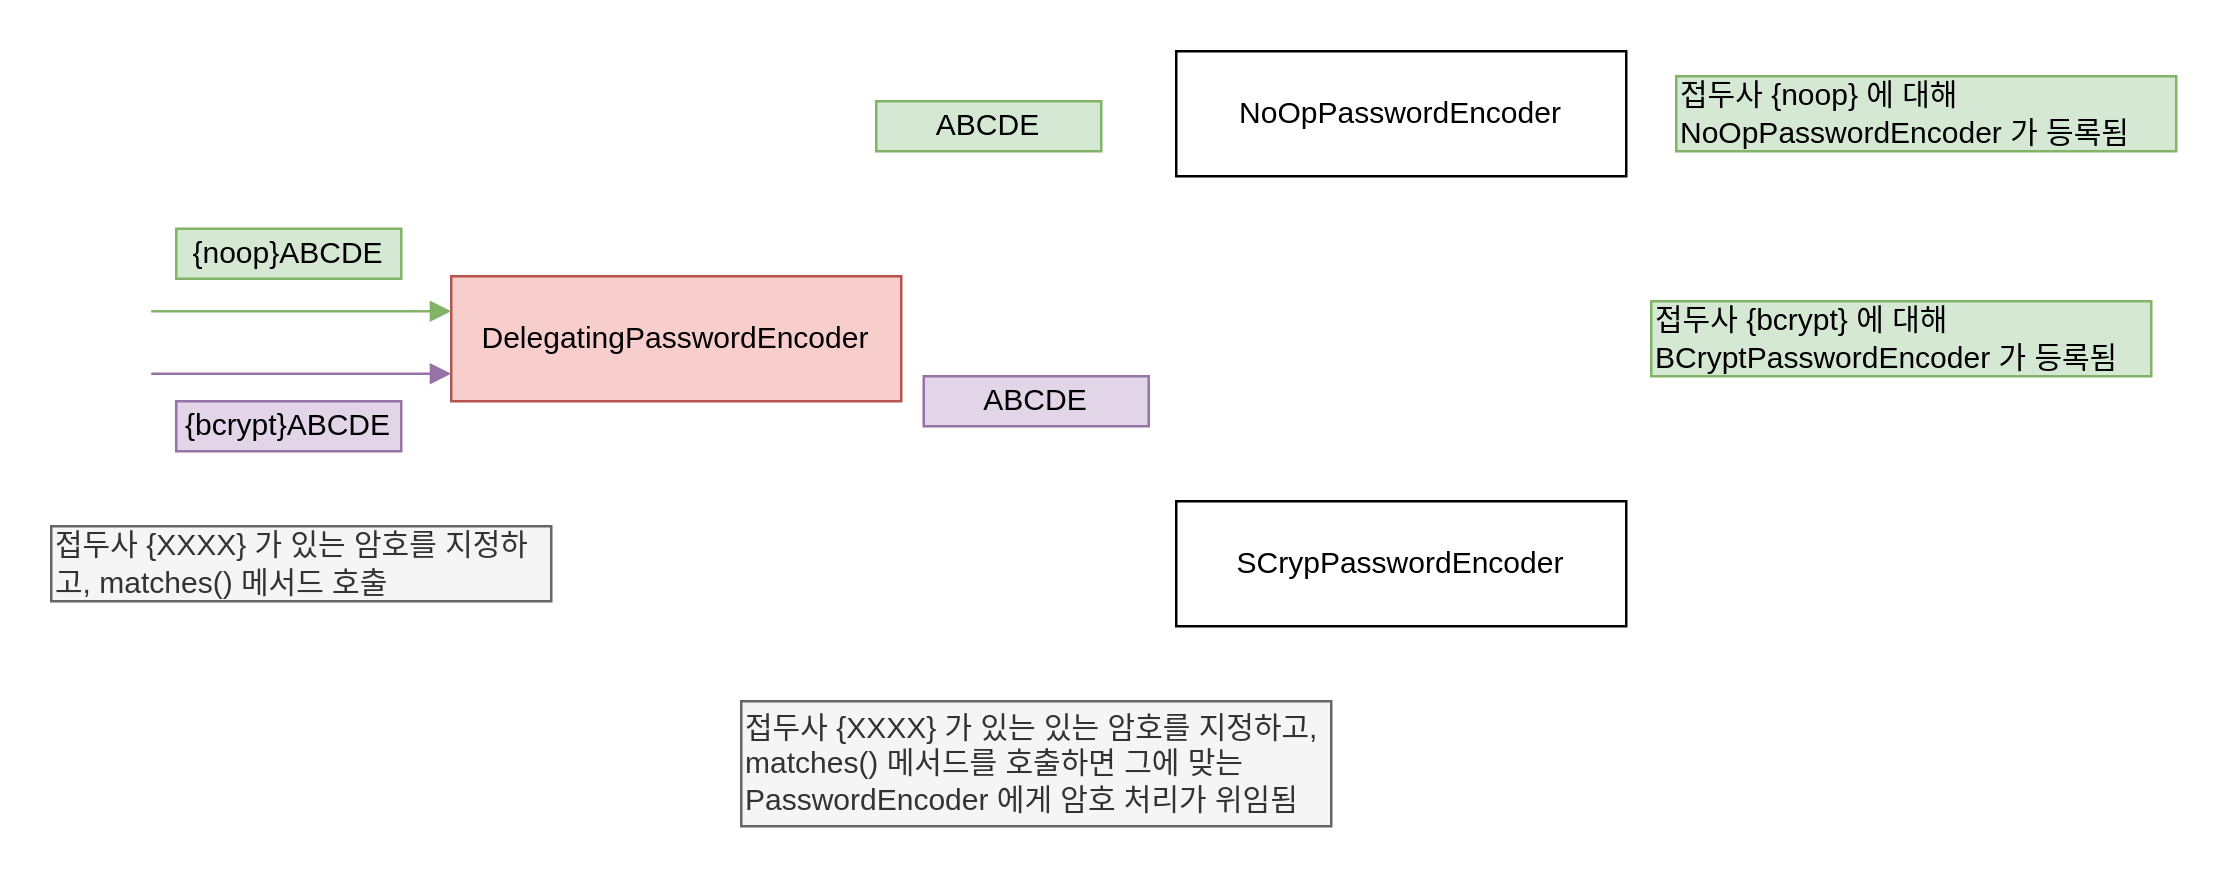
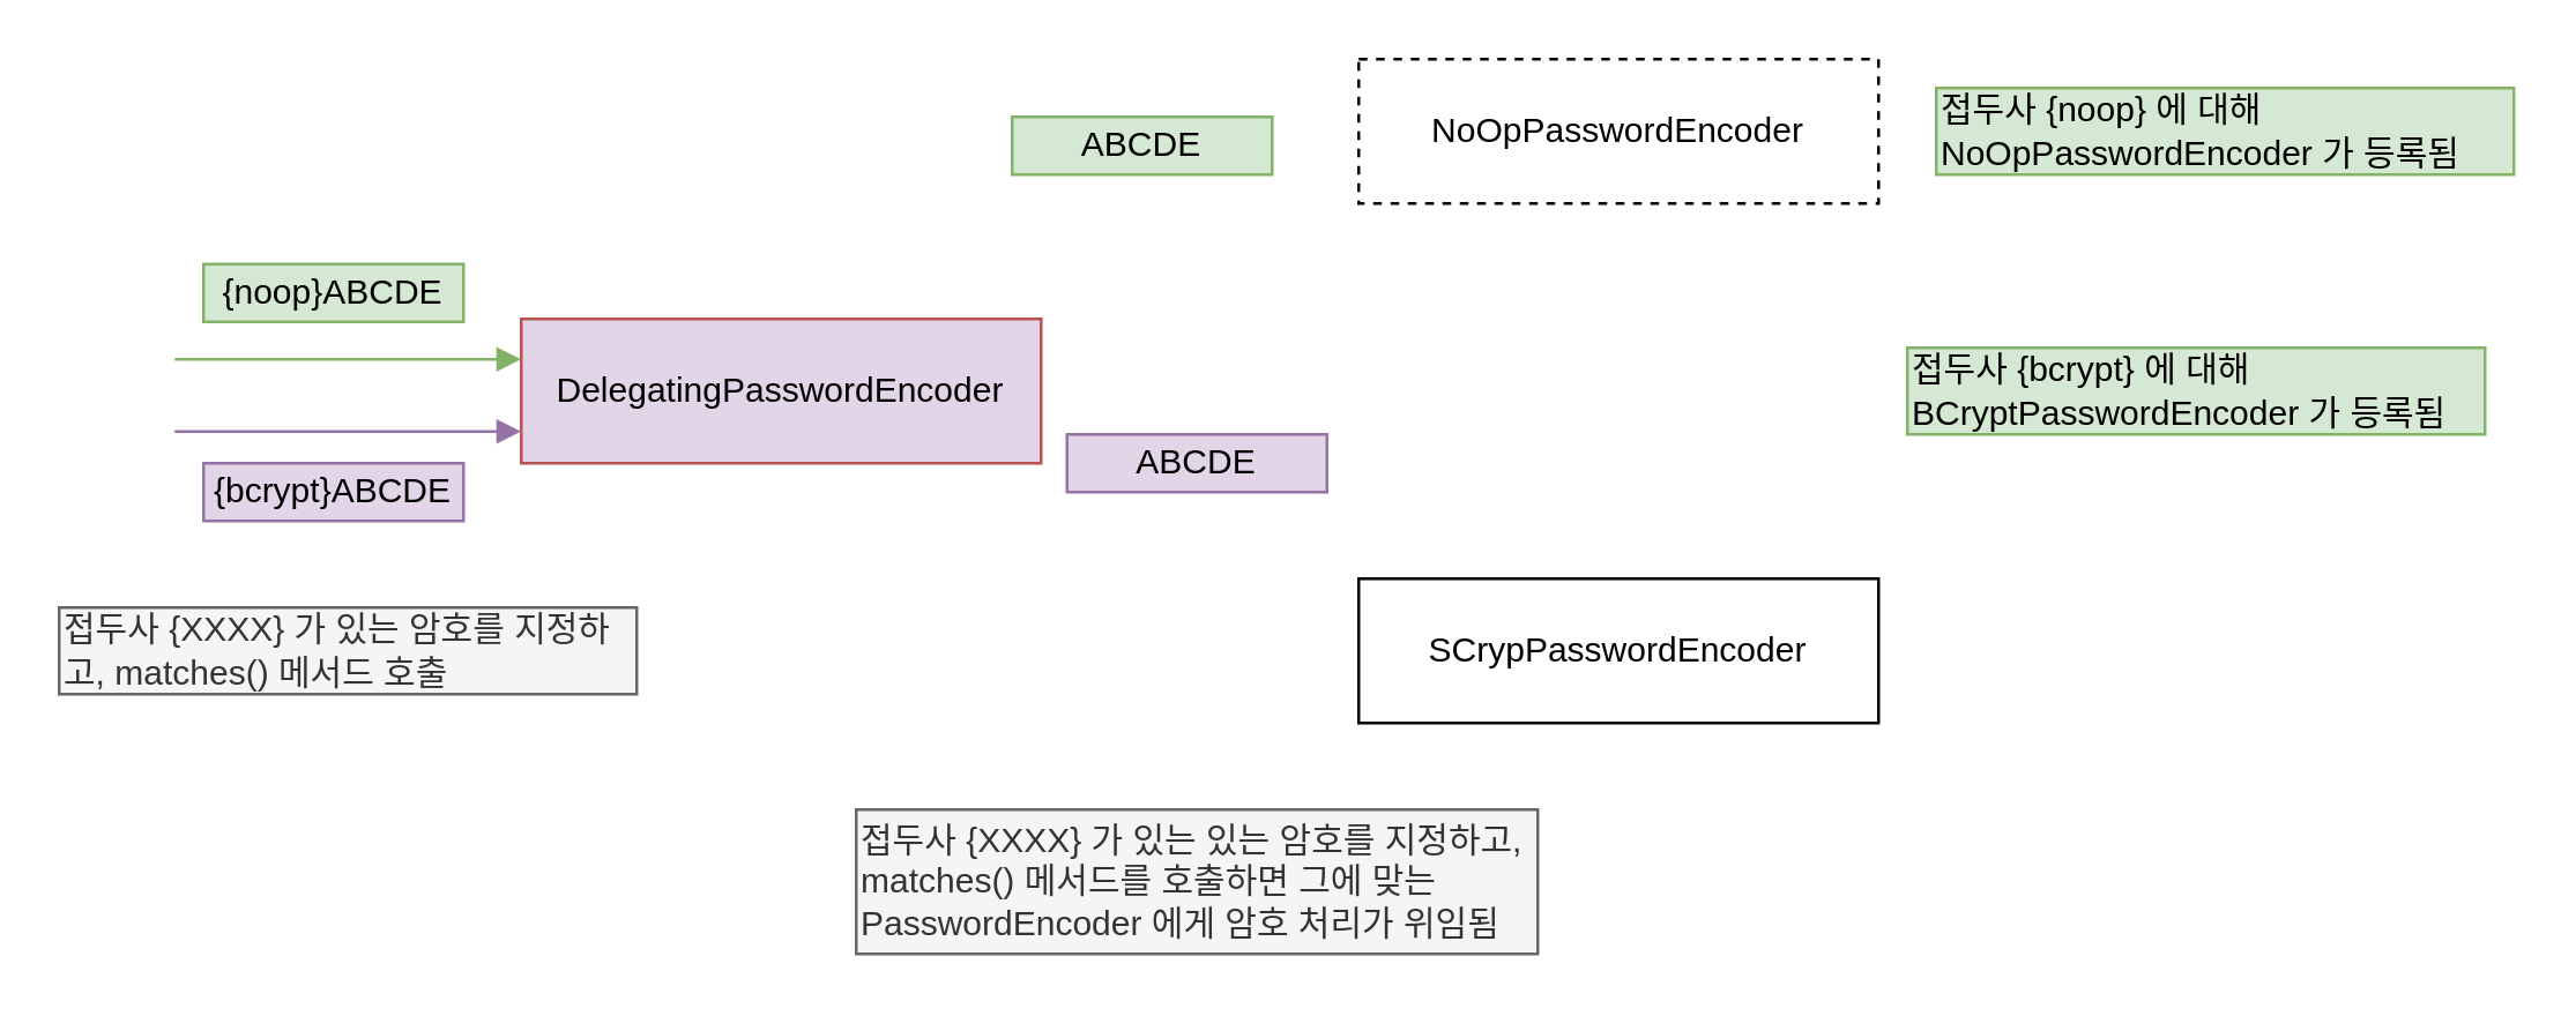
- <mxCell id="3" value="NoOpPasswordEncoder" style="rounded=0;whiteSpace=wrap;html=1;" vertex="1" parent="1"><mxGeometry x="470" y="20" width="180" height="50" as="geometry" /></mxCell>
+ <mxCell id="3" value="NoOpPasswordEncoder" style="rounded=0;whiteSpace=wrap;html=1;dashed=1;" vertex="1" parent="1"><mxGeometry x="470" y="20" width="180" height="50" as="geometry" /></mxCell>
- <mxCell id="2" value="DelegatingPasswordEncoder" style="rounded=0;whiteSpace=wrap;html=1;fillColor=#f8cecc;strokeColor=#b85450;" vertex="1" parent="1"><mxGeometry x="180" y="110" width="180" height="50" as="geometry" /></mxCell>
+ <mxCell id="2" value="DelegatingPasswordEncoder" style="rounded=0;whiteSpace=wrap;html=1;fillColor=#e1d5e7;strokeColor=#b85450;" vertex="1" parent="1"><mxGeometry x="180" y="110" width="180" height="50" as="geometry" /></mxCell>
